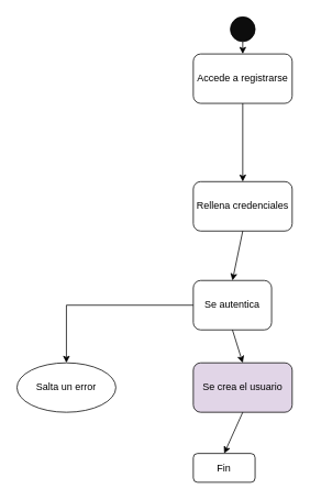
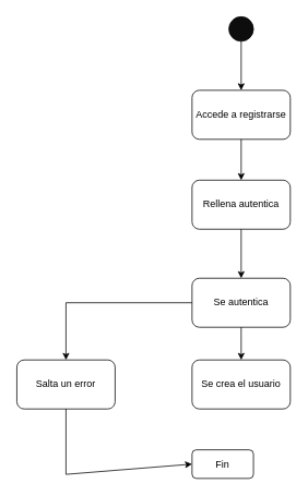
- <mxCell id="3" value="Accede a registrarse" style="rounded=1;whiteSpace=wrap;html=1;" parent="1" vertex="1"><mxGeometry x="234" y="65" width="120" height="60" as="geometry" /></mxCell>
+ <mxCell id="3" value="Accede a registrarse" style="rounded=1;whiteSpace=wrap;html=1;" parent="1" vertex="1"><mxGeometry x="234" y="110" width="120" height="60" as="geometry" /></mxCell>
- <mxCell id="4" value="Rellena credenciales" style="rounded=1;whiteSpace=wrap;html=1;" parent="1" vertex="1"><mxGeometry x="234" y="220" width="120" height="60" as="geometry" /></mxCell>
+ <mxCell id="4" value="Rellena autentica" style="rounded=1;whiteSpace=wrap;html=1;" parent="1" vertex="1"><mxGeometry x="234" y="220" width="120" height="60" as="geometry" /></mxCell>
- <mxCell id="5" value="Se autentica" style="rounded=1;whiteSpace=wrap;html=1;" parent="1" vertex="1"><mxGeometry x="234" y="340" width="95" height="60" as="geometry" /></mxCell>
+ <mxCell id="5" value="Se autentica" style="rounded=1;whiteSpace=wrap;html=1;" parent="1" vertex="1"><mxGeometry x="234" y="340" width="120" height="60" as="geometry" /></mxCell>
- <mxCell id="13" value="Salta un error" style="ellipse;whiteSpace=wrap;html=1;" parent="1" vertex="1"><mxGeometry x="20" y="440" width="120" height="60" as="geometry" /></mxCell>
+ <mxCell id="13" value="Salta un error" style="rounded=1;whiteSpace=wrap;html=1;" parent="1" vertex="1"><mxGeometry x="20" y="440" width="120" height="60" as="geometry" /></mxCell>
- <mxCell id="6" value="Se crea el usuario" style="rounded=1;whiteSpace=wrap;html=1;fillColor=#e1d5e7;" parent="1" vertex="1"><mxGeometry x="234" y="440" width="120" height="60" as="geometry" /></mxCell>
+ <mxCell id="6" value="Se crea el usuario" style="rounded=1;whiteSpace=wrap;html=1;" parent="1" vertex="1"><mxGeometry x="234" y="440" width="120" height="60" as="geometry" /></mxCell>
- <mxCell id="12" value="" style="endArrow=classic;html=1;rounded=0;exitX=0.5;exitY=1;exitDx=0;exitDy=0;entryX=0.5;entryY=0;entryDx=0;entryDy=0;" parent="1" source="6" target="7" edge="1"><mxGeometry width="50" height="50" relative="1" as="geometry"><mxPoint x="334" y="90" as="sourcePoint" /><mxPoint x="334" y="150" as="targetPoint" /></mxGeometry></mxCell>
+ <mxCell id="15" value="" style="endArrow=classic;html=1;rounded=0;exitX=0.5;exitY=1;exitDx=0;exitDy=0;entryX=0;entryY=0.5;entryDx=0;entryDy=0;" parent="1" source="13" target="7" edge="1"><mxGeometry width="50" height="50" relative="1" as="geometry"><mxPoint x="270" y="360" as="sourcePoint" /><mxPoint x="320" y="310" as="targetPoint" /><Array as="points"><mxPoint x="80" y="580" /></Array></mxGeometry></mxCell>
